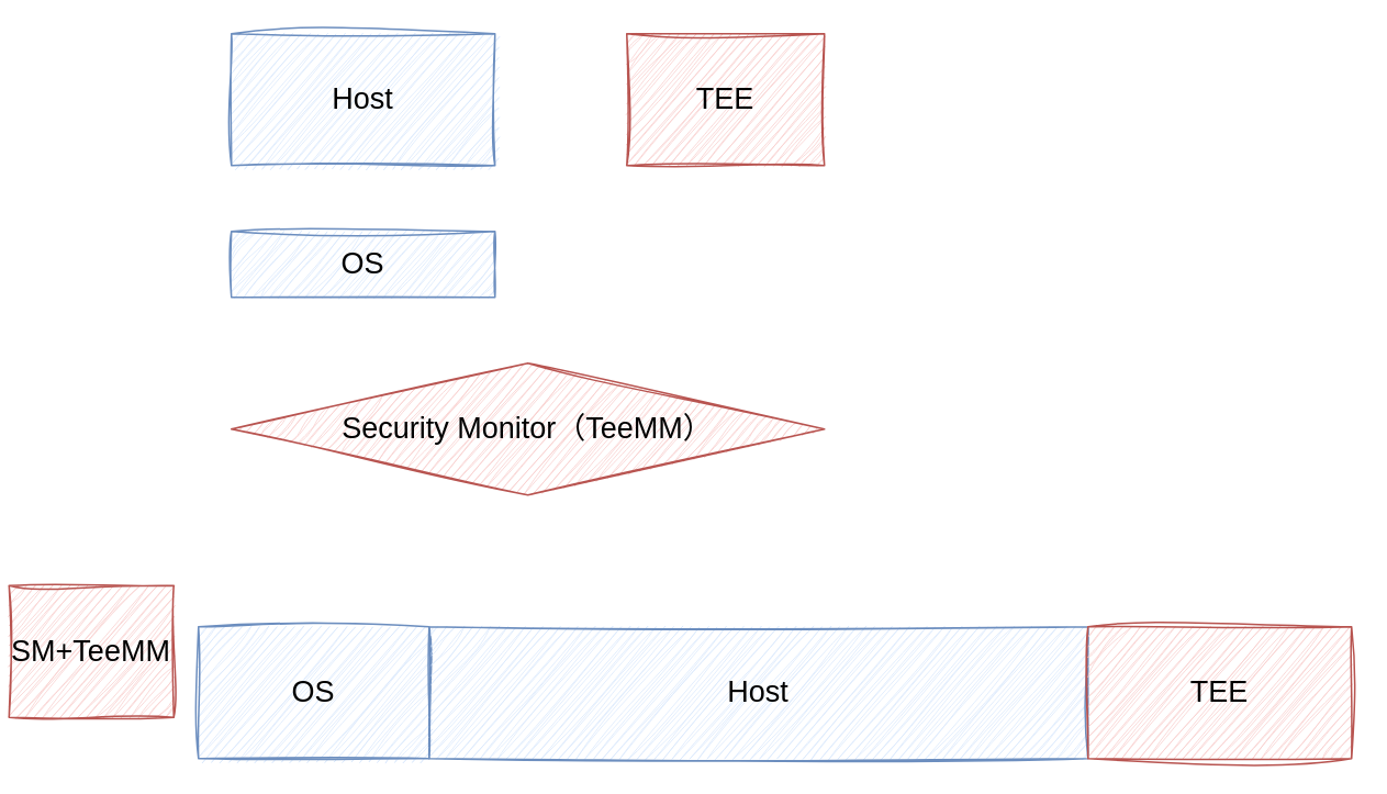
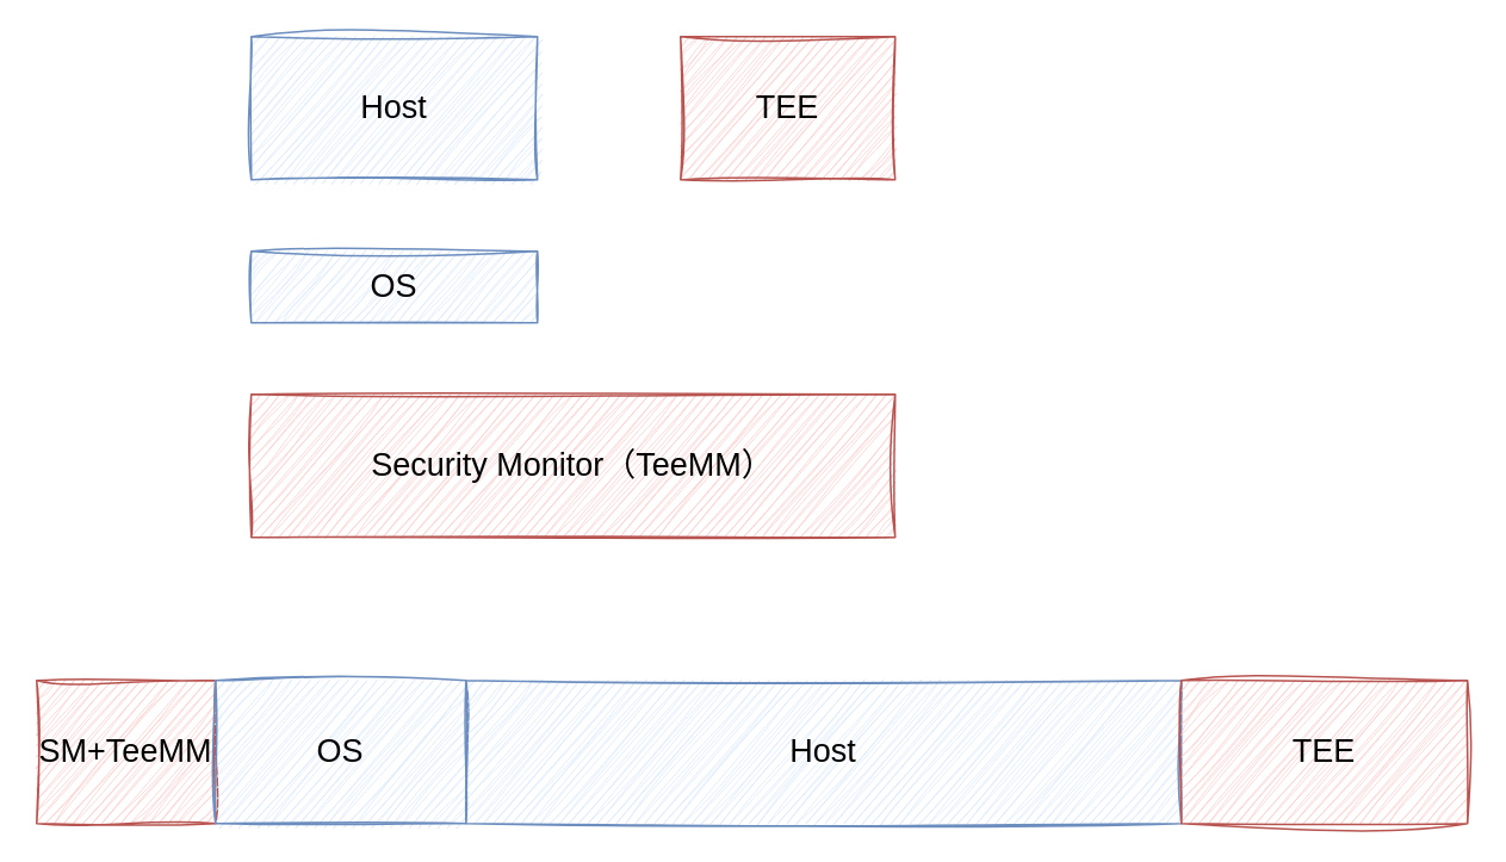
- <mxCell id="5" value="&lt;font style=&quot;font-size: 18px;&quot;&gt;Security Monitor（TeeMM）&lt;/font&gt;" style="rhombus;whiteSpace=wrap;html=1;sketch=1;curveFitting=1;jiggle=2;fillColor=#f8cecc;strokeColor=#b85450;" vertex="1" parent="1"><mxGeometry x="140" y="220" width="360" height="80" as="geometry" /></mxCell>
+ <mxCell id="5" value="&lt;font style=&quot;font-size: 18px;&quot;&gt;Security Monitor（TeeMM）&lt;/font&gt;" style="rounded=0;whiteSpace=wrap;html=1;sketch=1;curveFitting=1;jiggle=2;fillColor=#f8cecc;strokeColor=#b85450;" vertex="1" parent="1"><mxGeometry x="140" y="220" width="360" height="80" as="geometry" /></mxCell>
- <mxCell id="6" value="&lt;font style=&quot;font-size: 18px;&quot;&gt;SM+TeeMM&lt;/font&gt;" style="rounded=0;whiteSpace=wrap;html=1;sketch=1;curveFitting=1;jiggle=2;fillColor=#f8cecc;strokeColor=#b85450;" vertex="1" parent="1"><mxGeometry x="5" y="355" width="100" height="80" as="geometry" /></mxCell>
+ <mxCell id="6" value="&lt;font style=&quot;font-size: 18px;&quot;&gt;SM+TeeMM&lt;/font&gt;" style="rounded=0;whiteSpace=wrap;html=1;sketch=1;curveFitting=1;jiggle=2;fillColor=#f8cecc;strokeColor=#b85450;" vertex="1" parent="1"><mxGeometry y="380" width="100" height="80" as="geometry" x="20" /></mxCell>
